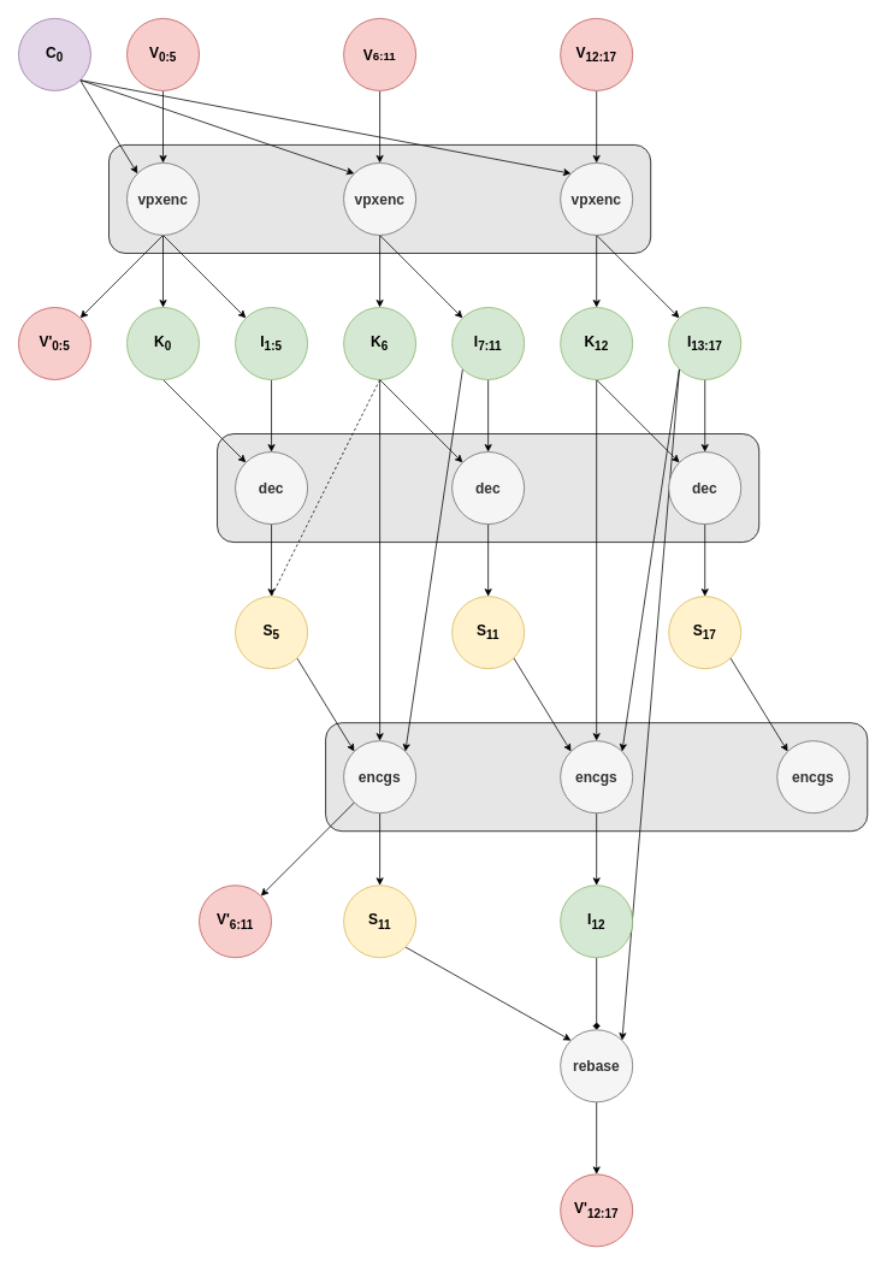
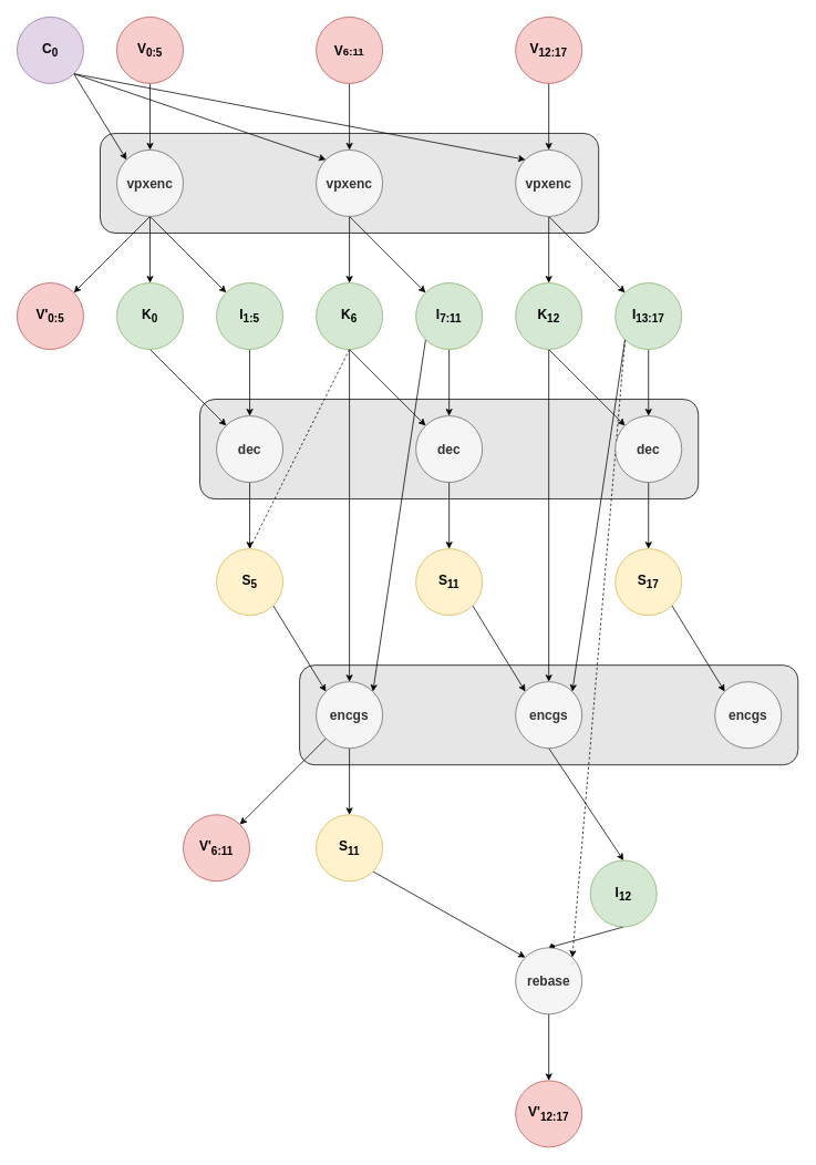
- <mxCell id="52" style="edgeStyle=none;rounded=0;orthogonalLoop=1;jettySize=auto;html=1;exitX=0;exitY=1;exitDx=0;exitDy=0;entryX=1;entryY=0;entryDx=0;entryDy=0;" parent="1" source="54" target="63" edge="1"><mxGeometry relative="1" as="geometry" /></mxCell>
+ <mxCell id="52" style="edgeStyle=none;rounded=0;orthogonalLoop=1;jettySize=auto;html=1;exitX=0;exitY=1;exitDx=0;exitDy=0;entryX=1;entryY=0;entryDx=0;entryDy=0;dashed=1;" parent="1" source="54" target="63" edge="1"><mxGeometry relative="1" as="geometry" /></mxCell>
- <mxCell id="61" value="&lt;font size=&quot;3&quot;&gt;&lt;b&gt;I&lt;sub&gt;12&lt;/sub&gt;&lt;/b&gt;&lt;/font&gt;" style="ellipse;whiteSpace=wrap;html=1;fillColor=#d5e8d4;strokeColor=#82b366;" parent="1" vertex="1"><mxGeometry x="620" y="980" width="80" height="80" as="geometry" /></mxCell>
+ <mxCell id="61" value="&lt;font size=&quot;3&quot;&gt;&lt;b&gt;I&lt;sub&gt;12&lt;/sub&gt;&lt;/b&gt;&lt;/font&gt;" style="ellipse;whiteSpace=wrap;html=1;fillColor=#d5e8d4;strokeColor=#82b366;" parent="1" vertex="1"><mxGeometry x="710" y="1035" width="80" height="80" as="geometry" /></mxCell>
